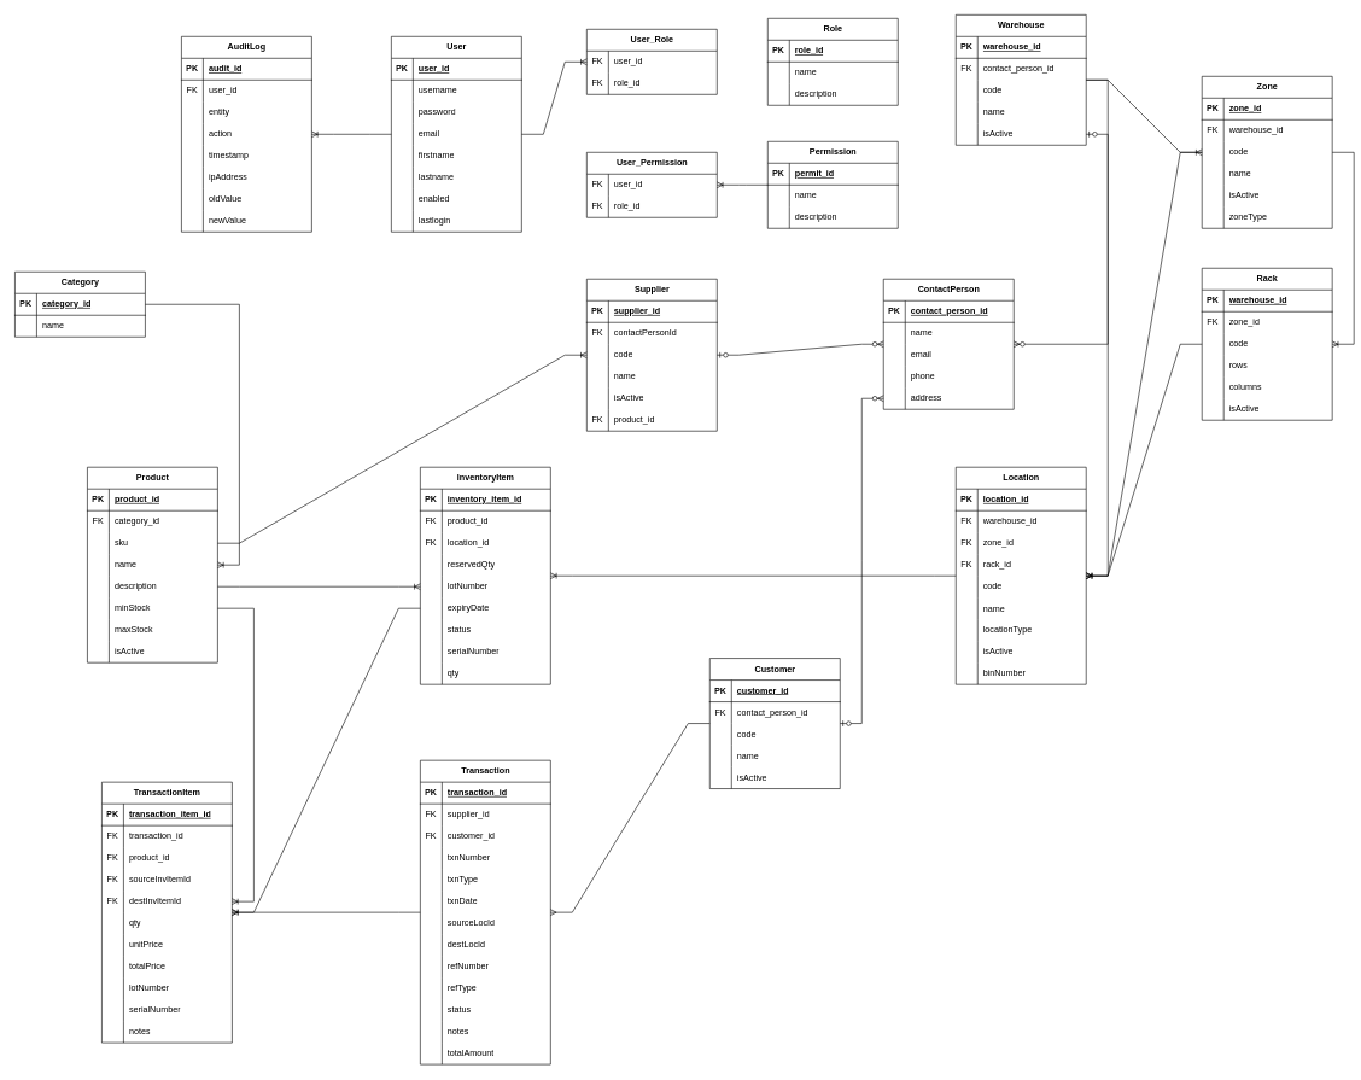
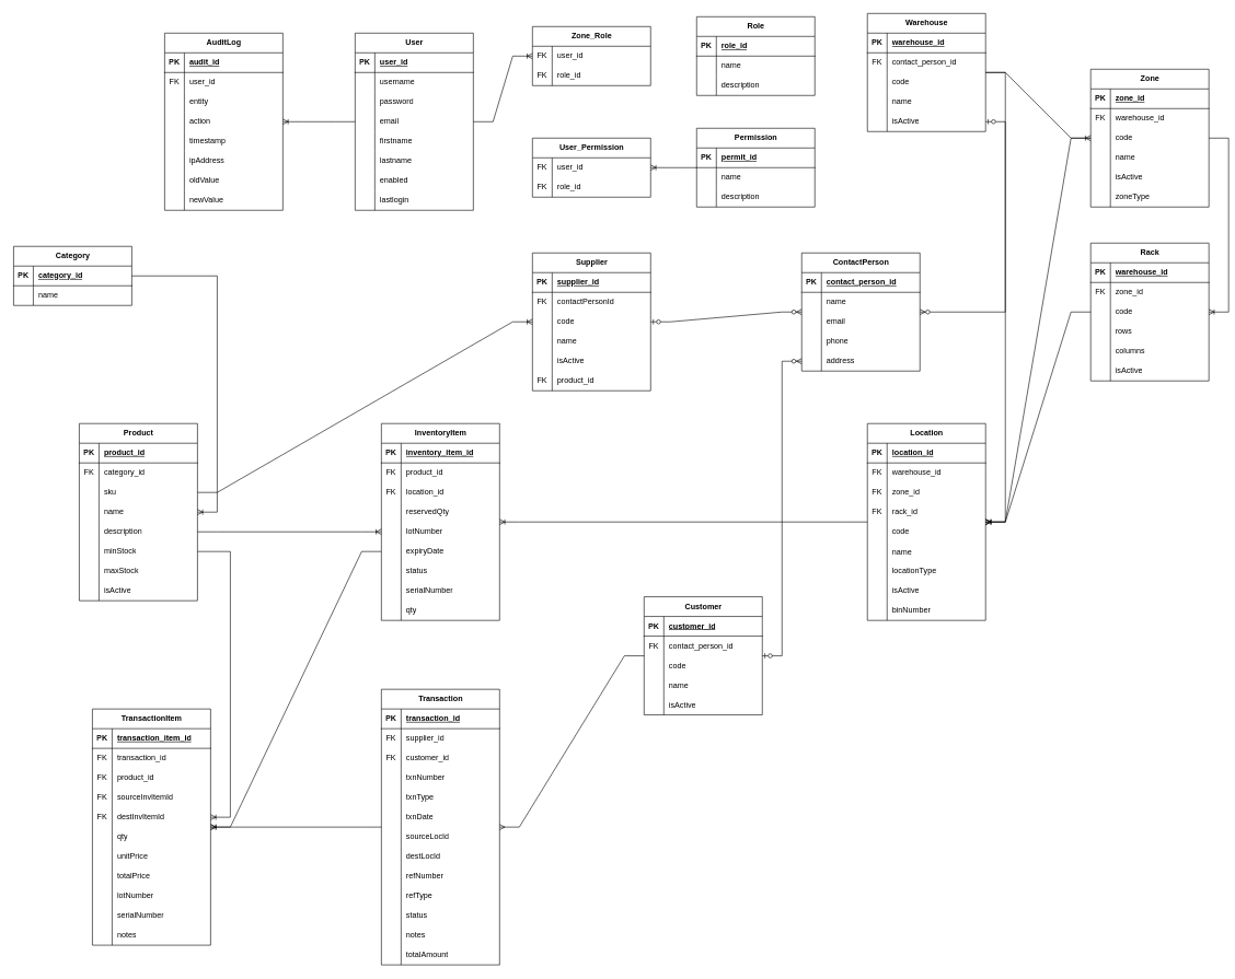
- <mxCell id="47" value="User_Role" style="shape=table;startSize=30;container=1;collapsible=1;childLayout=tableLayout;fixedRows=1;rowLines=0;fontStyle=1;align=center;resizeLast=1;html=1;" parent="1" vertex="1"><mxGeometry x="810" y="40" width="180" height="90" as="geometry" /></mxCell>
+ <mxCell id="47" value="Zone_Role" style="shape=table;startSize=30;container=1;collapsible=1;childLayout=tableLayout;fixedRows=1;rowLines=0;fontStyle=1;align=center;resizeLast=1;html=1;" parent="1" vertex="1"><mxGeometry x="810" y="40" width="180" height="90" as="geometry" /></mxCell>
